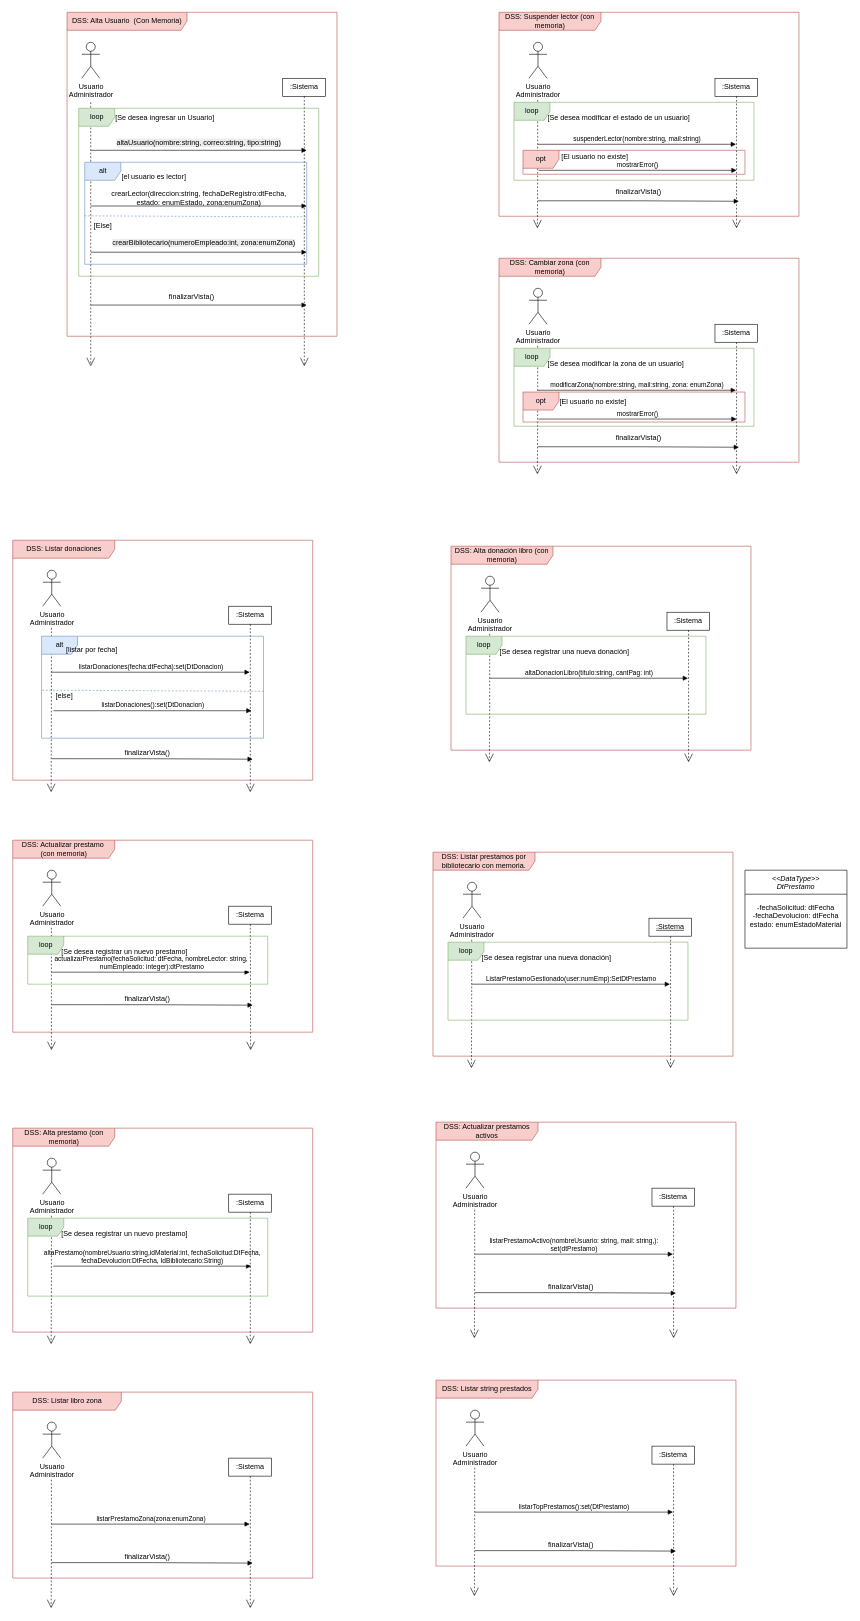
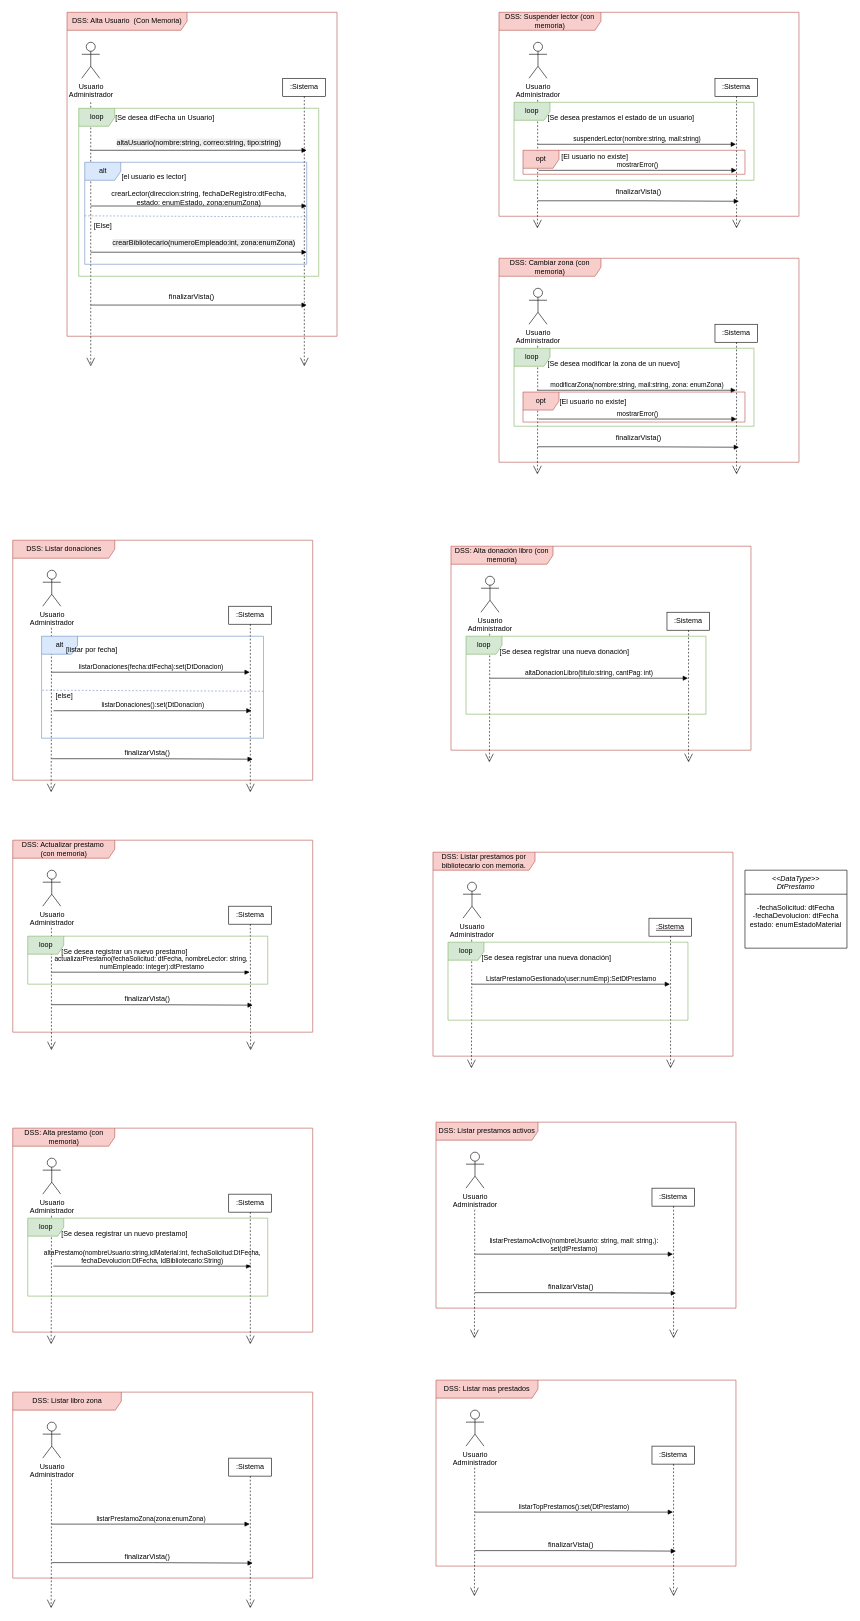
- <mxCell id="27" value=" [Se desea ingresar un Usuario]" style="shape=partialRectangle;connectable=0;fillColor=none;top=0;left=0;bottom=0;right=0;align=left;spacingLeft=6;overflow=hidden;" vertex="1" parent="25"><mxGeometry x="30" width="210" height="30" as="geometry"><mxRectangle width="210" height="30" as="alternateBounds" /></mxGeometry></mxCell>
+ <mxCell id="27" value=" [Se desea dtFecha un Usuario]" style="shape=partialRectangle;connectable=0;fillColor=none;top=0;left=0;bottom=0;right=0;align=left;spacingLeft=6;overflow=hidden;" vertex="1" parent="25"><mxGeometry x="30" width="210" height="30" as="geometry"><mxRectangle width="210" height="30" as="alternateBounds" /></mxGeometry></mxCell>
- <mxCell id="13" value=" [Se desea modificar el estado de un usuario]" style="shape=partialRectangle;connectable=0;fillColor=none;top=0;left=0;bottom=0;right=0;align=left;spacingLeft=6;overflow=hidden;" vertex="1" parent="11"><mxGeometry x="30" width="300" height="30" as="geometry"><mxRectangle width="300" height="30" as="alternateBounds" /></mxGeometry></mxCell>
+ <mxCell id="13" value=" [Se desea prestamos el estado de un usuario]" style="shape=partialRectangle;connectable=0;fillColor=none;top=0;left=0;bottom=0;right=0;align=left;spacingLeft=6;overflow=hidden;" vertex="1" parent="11"><mxGeometry x="30" width="300" height="30" as="geometry"><mxRectangle width="300" height="30" as="alternateBounds" /></mxGeometry></mxCell>
- <mxCell id="37" value=" [Se desea modificar la zona de un usuario]" style="shape=partialRectangle;connectable=0;fillColor=none;top=0;left=0;bottom=0;right=0;align=left;spacingLeft=6;overflow=hidden;" vertex="1" parent="35"><mxGeometry x="30" width="300" height="30" as="geometry"><mxRectangle width="300" height="30" as="alternateBounds" /></mxGeometry></mxCell>
+ <mxCell id="37" value=" [Se desea modificar la zona de un nuevo]" style="shape=partialRectangle;connectable=0;fillColor=none;top=0;left=0;bottom=0;right=0;align=left;spacingLeft=6;overflow=hidden;" vertex="1" parent="35"><mxGeometry x="30" width="300" height="30" as="geometry"><mxRectangle width="300" height="30" as="alternateBounds" /></mxGeometry></mxCell>
- <mxCell id="126" value="&lt;div&gt;DSS: Actualizar prestamos activos&lt;/div&gt;" style="shape=umlFrame;whiteSpace=wrap;html=1;pointerEvents=0;fillColor=#f8cecc;strokeColor=#b85450;width=170;height=30;" vertex="1" parent="1"><mxGeometry x="726" y="1870" width="500" height="310" as="geometry" /></mxCell>
+ <mxCell id="126" value="&lt;div&gt;DSS: Listar prestamos activos&lt;/div&gt;" style="shape=umlFrame;whiteSpace=wrap;html=1;pointerEvents=0;fillColor=#f8cecc;strokeColor=#b85450;width=170;height=30;" vertex="1" parent="1"><mxGeometry x="726" y="1870" width="500" height="310" as="geometry" /></mxCell>
- <mxCell id="140" value="&lt;div&gt;DSS: Listar string prestados&lt;/div&gt;" style="shape=umlFrame;whiteSpace=wrap;html=1;pointerEvents=0;fillColor=#f8cecc;strokeColor=#b85450;width=170;height=30;" vertex="1" parent="1"><mxGeometry x="726" y="2300" width="500" height="310" as="geometry" /></mxCell>
+ <mxCell id="140" value="&lt;div&gt;DSS: Listar mas prestados&lt;/div&gt;" style="shape=umlFrame;whiteSpace=wrap;html=1;pointerEvents=0;fillColor=#f8cecc;strokeColor=#b85450;width=170;height=30;" vertex="1" parent="1"><mxGeometry x="726" y="2300" width="500" height="310" as="geometry" /></mxCell>
